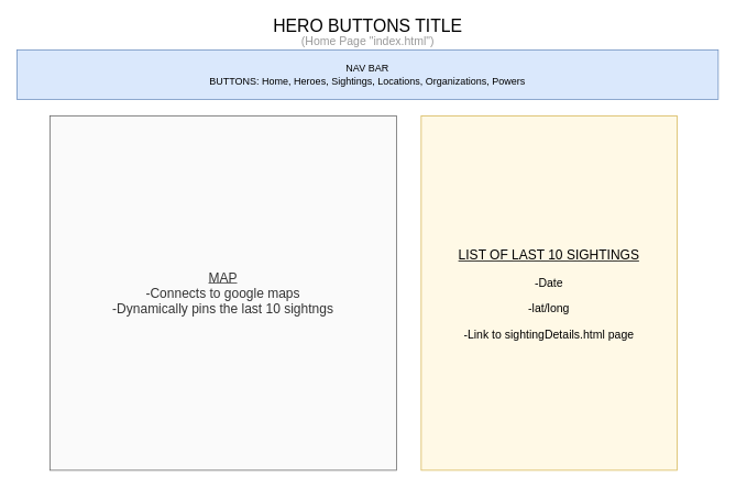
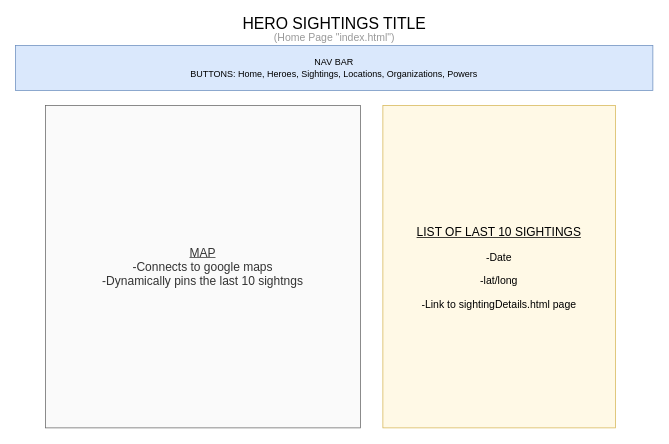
- <mxCell id="3" value="&lt;font style=&quot;font-size: 21px&quot;&gt;HERO BUTTONS TITLE&lt;/font&gt;" style="text;html=1;align=center;verticalAlign=middle;resizable=0;points=[];autosize=1;strokeColor=none;fillColor=none;" vertex="1" parent="1"><mxGeometry x="315" y="20" width="260" height="20" as="geometry" /></mxCell>
+ <mxCell id="3" value="&lt;font style=&quot;font-size: 21px&quot;&gt;HERO SIGHTINGS TITLE&lt;/font&gt;" style="text;html=1;align=center;verticalAlign=middle;resizable=0;points=[];autosize=1;strokeColor=none;fillColor=none;" vertex="1" parent="1"><mxGeometry x="315" y="20" width="260" height="20" as="geometry" /></mxCell>
